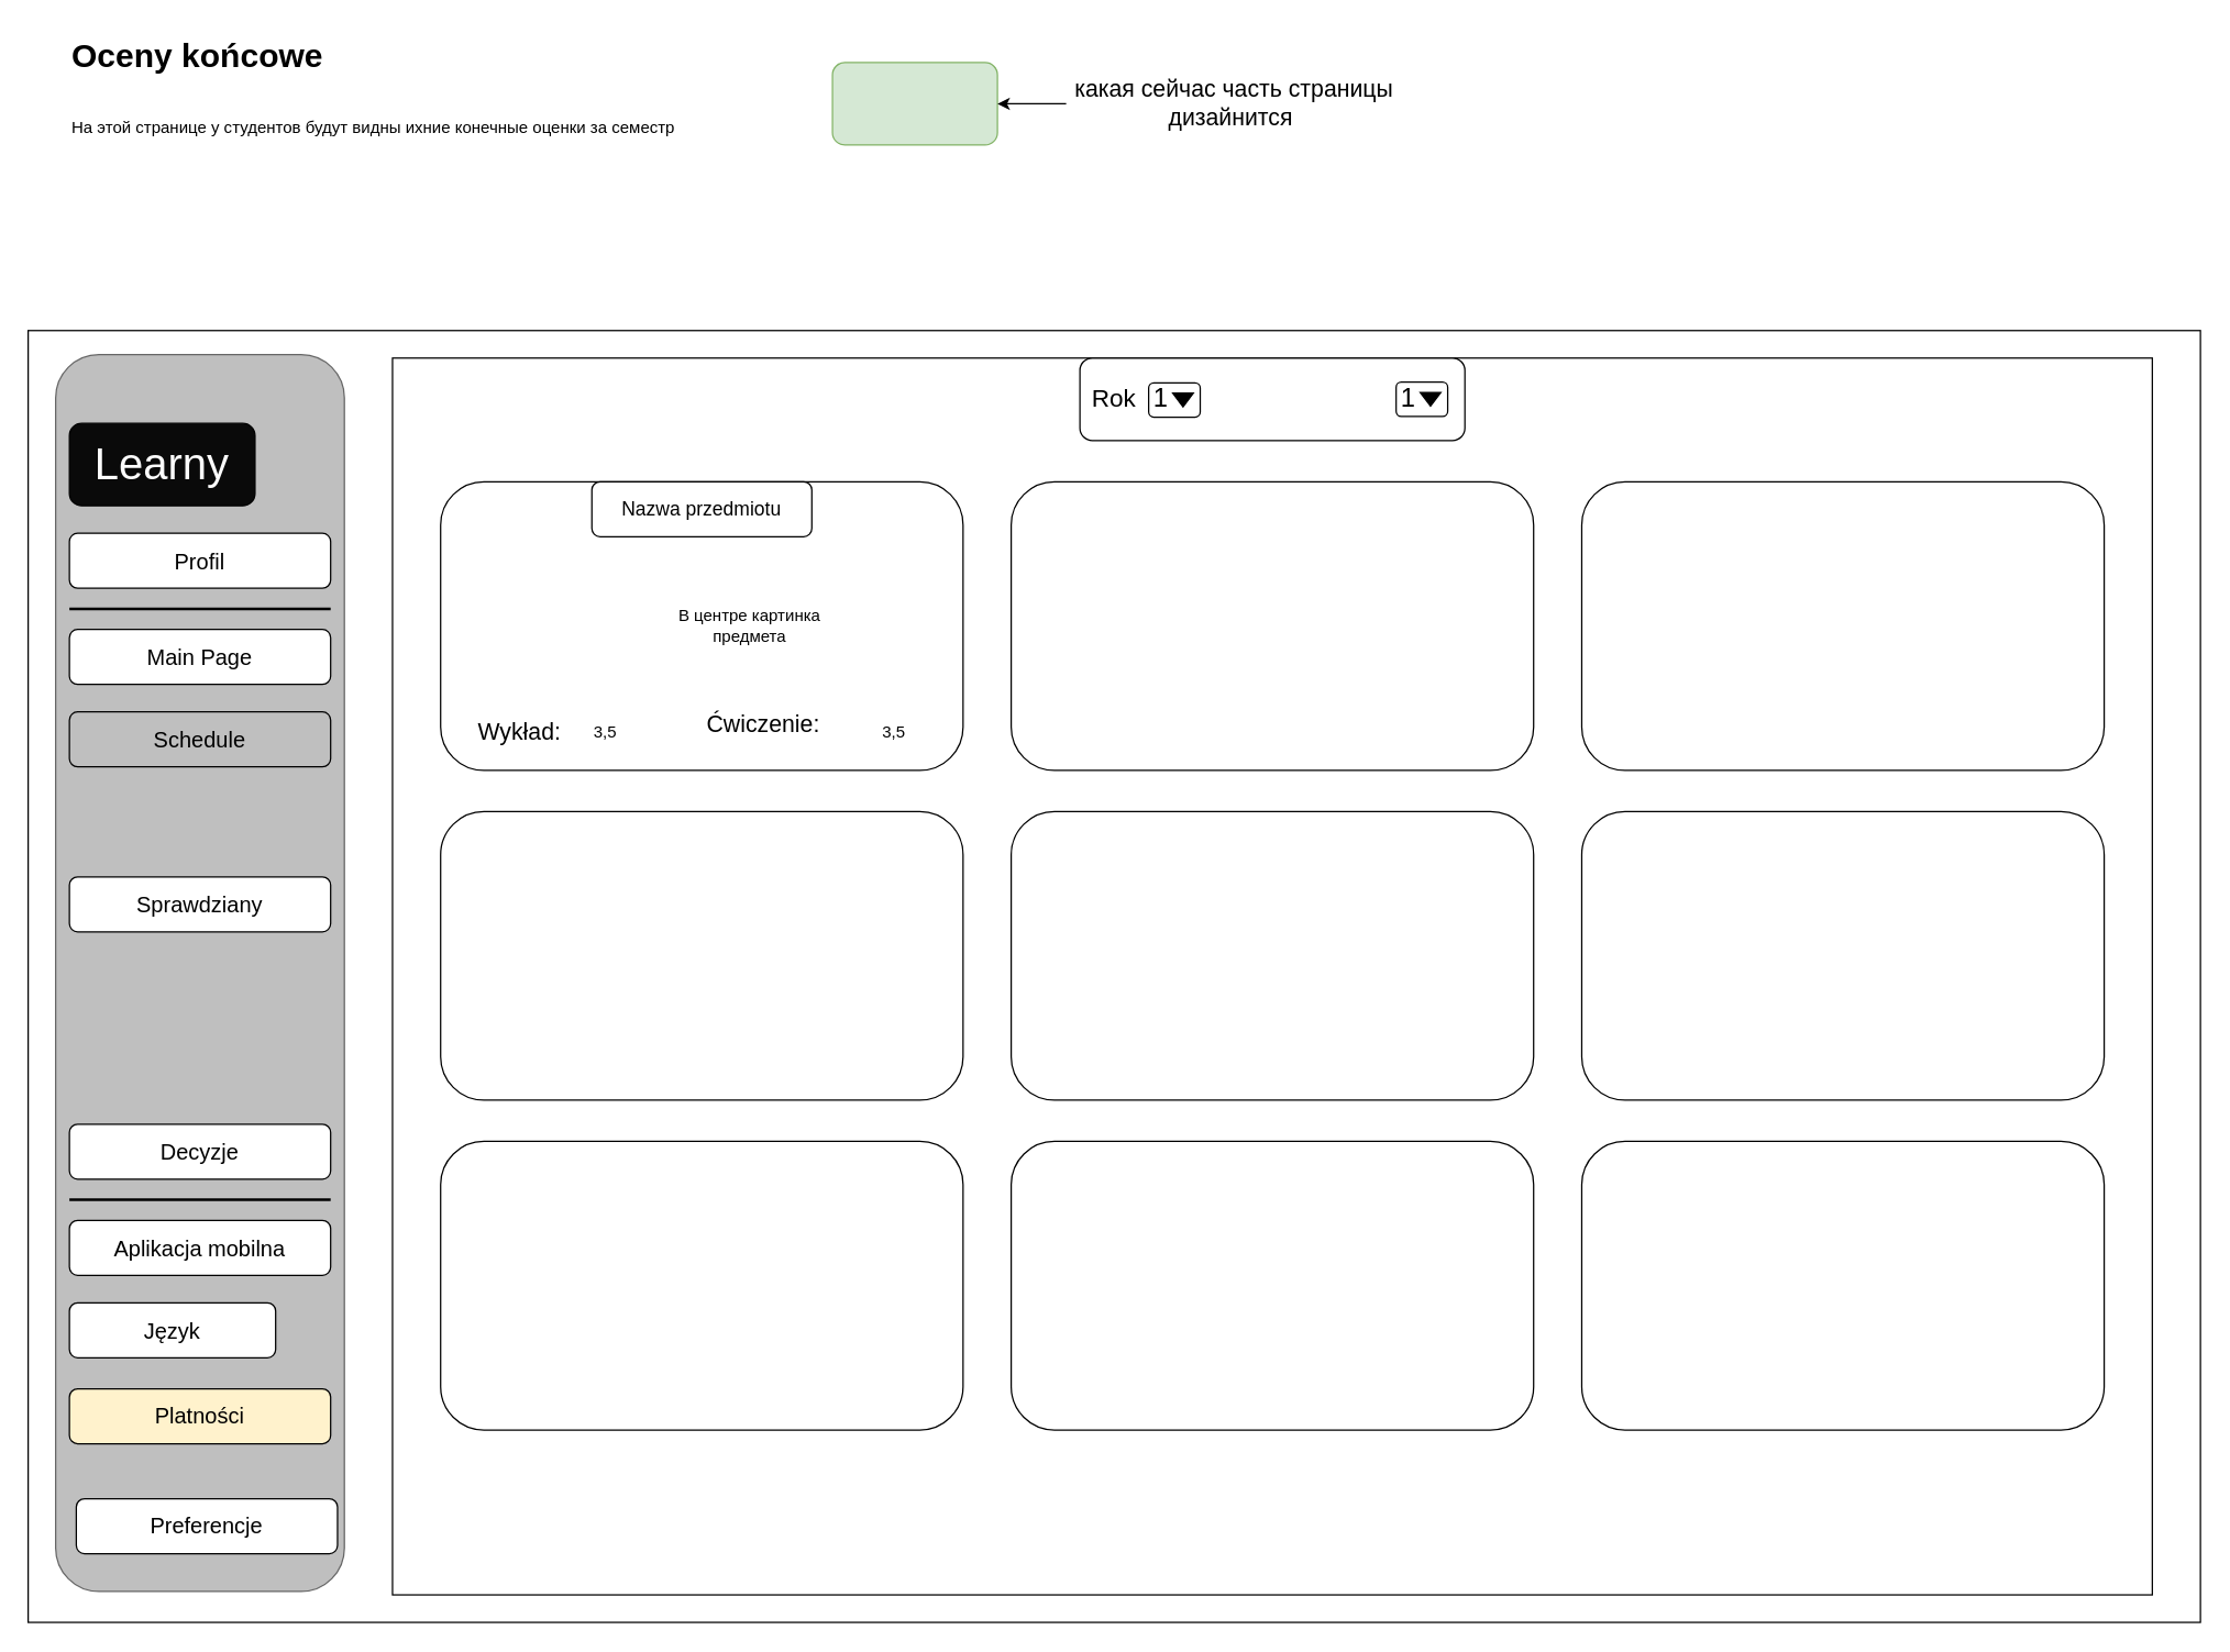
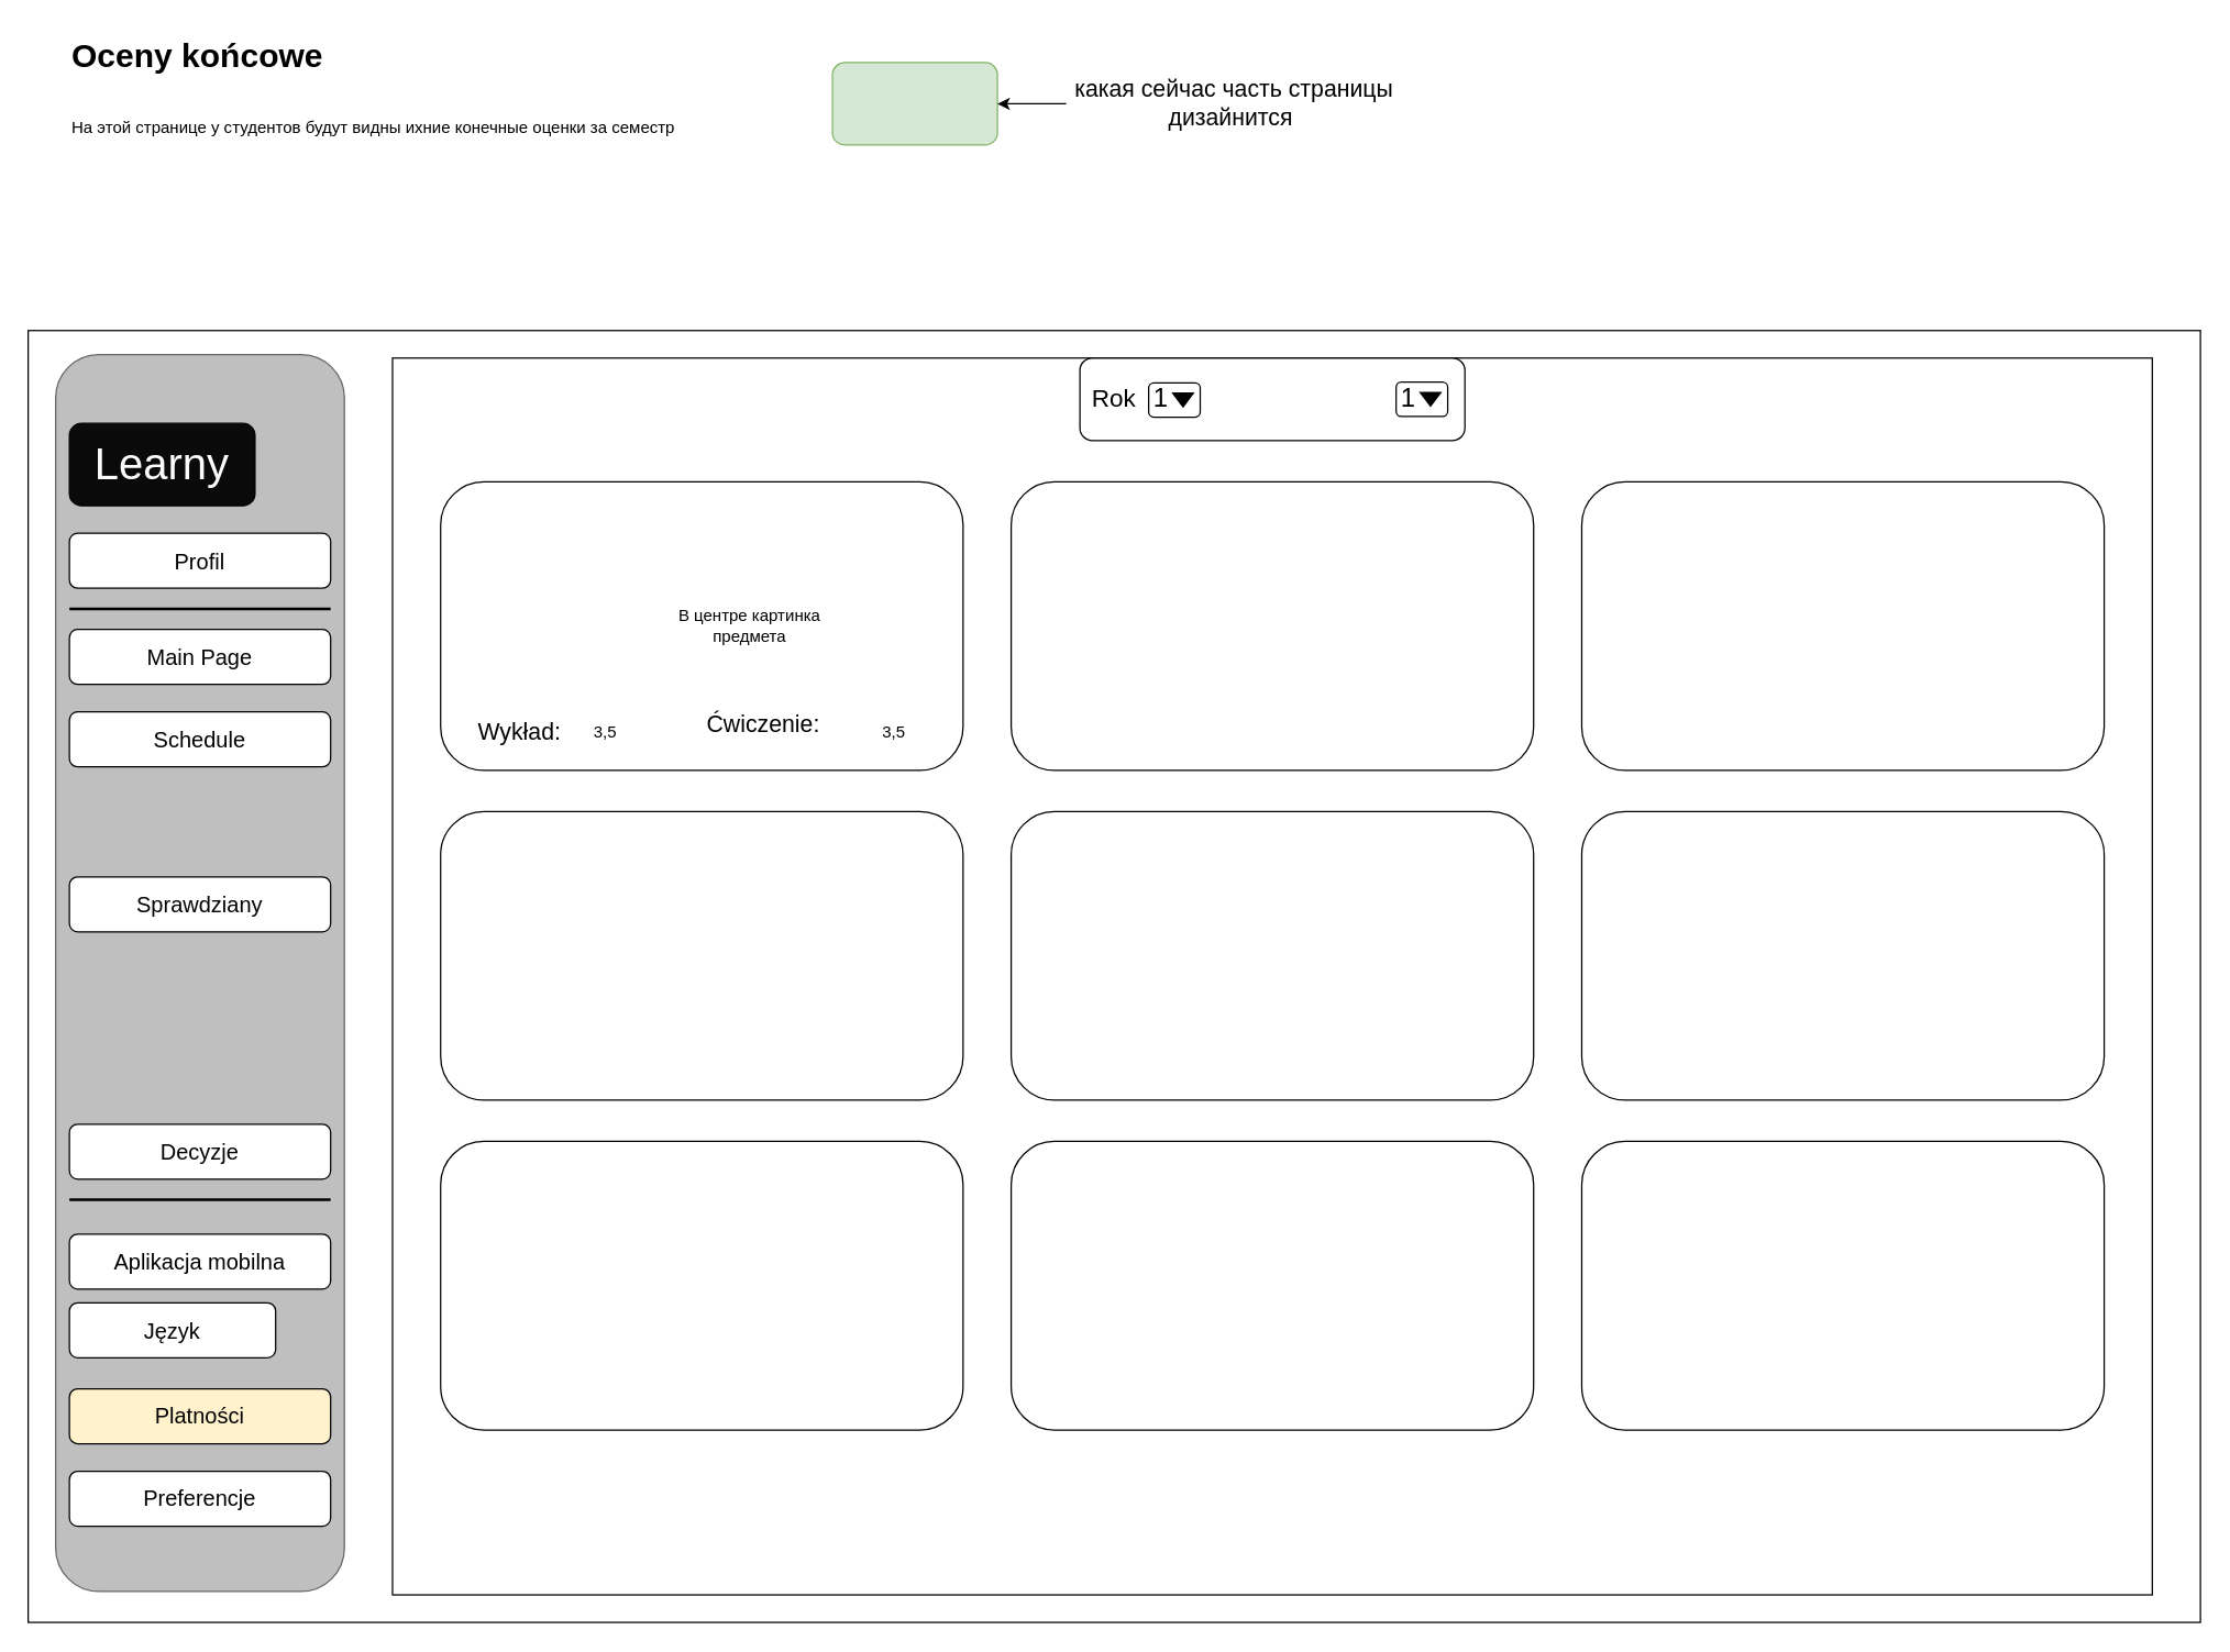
- <mxCell id="41" value="&lt;font style=&quot;font-size: 14px;&quot;&gt;Nazwa przedmiotu&lt;/font&gt;" style="text;html=1;align=center;verticalAlign=middle;whiteSpace=wrap;rounded=1;strokeColor=default;" parent="1" vertex="1"><mxGeometry x="430" y="350" width="160" height="40" as="geometry" /></mxCell>
- <mxCell id="11" value="Schedule" style="rounded=1;whiteSpace=wrap;html=1;fontSize=16;fillColor=#bfbfbf;" parent="7" vertex="1"><mxGeometry x="10" y="260" width="190" height="40" as="geometry" /></mxCell>
+ <mxCell id="11" value="Schedule" style="rounded=1;whiteSpace=wrap;html=1;fontSize=16;" parent="7" vertex="1"><mxGeometry x="10" y="260" width="190" height="40" as="geometry" /></mxCell>
- <mxCell id="17" value="Aplikacja mobilna" style="rounded=1;whiteSpace=wrap;html=1;fontSize=16;" parent="7" vertex="1"><mxGeometry x="10" y="630" width="190" height="40" as="geometry" /></mxCell>
+ <mxCell id="17" value="Aplikacja mobilna" style="rounded=1;whiteSpace=wrap;html=1;fontSize=16;" parent="7" vertex="1"><mxGeometry x="10" y="640" width="190" height="40" as="geometry" /></mxCell>
- <mxCell id="18" value="Preferencje" style="rounded=1;whiteSpace=wrap;html=1;fontSize=16;" parent="7" vertex="1"><mxGeometry x="15" y="832.5" width="190" height="40" as="geometry" /></mxCell>
+ <mxCell id="18" value="Preferencje" style="rounded=1;whiteSpace=wrap;html=1;fontSize=16;" parent="7" vertex="1"><mxGeometry x="10" y="812.5" width="190" height="40" as="geometry" /></mxCell>
